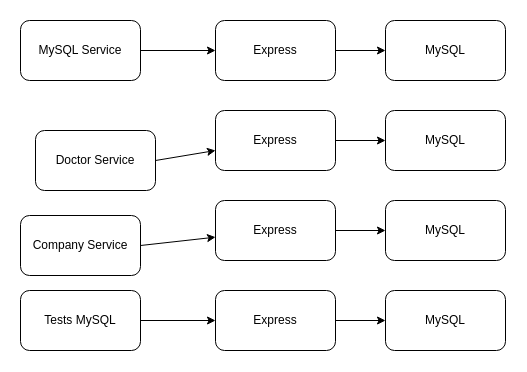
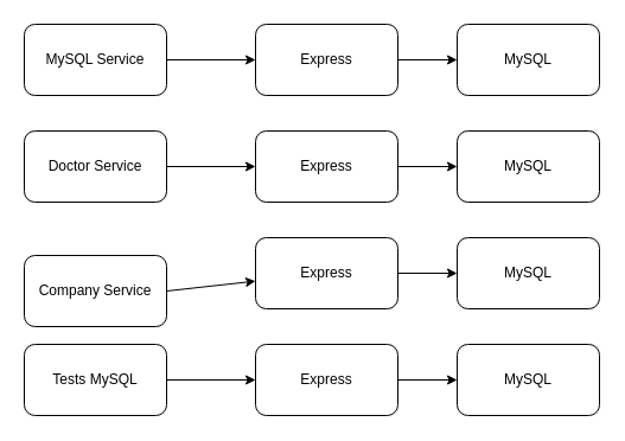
- <mxCell id="5" value="Doctor Service" style="rounded=1;whiteSpace=wrap;html=1;" vertex="1" parent="1"><mxGeometry x="35" y="130" width="120" height="60" as="geometry" /></mxCell>
+ <mxCell id="5" value="Doctor Service" style="rounded=1;whiteSpace=wrap;html=1;" vertex="1" parent="1"><mxGeometry x="20" y="110" width="120" height="60" as="geometry" /></mxCell>
